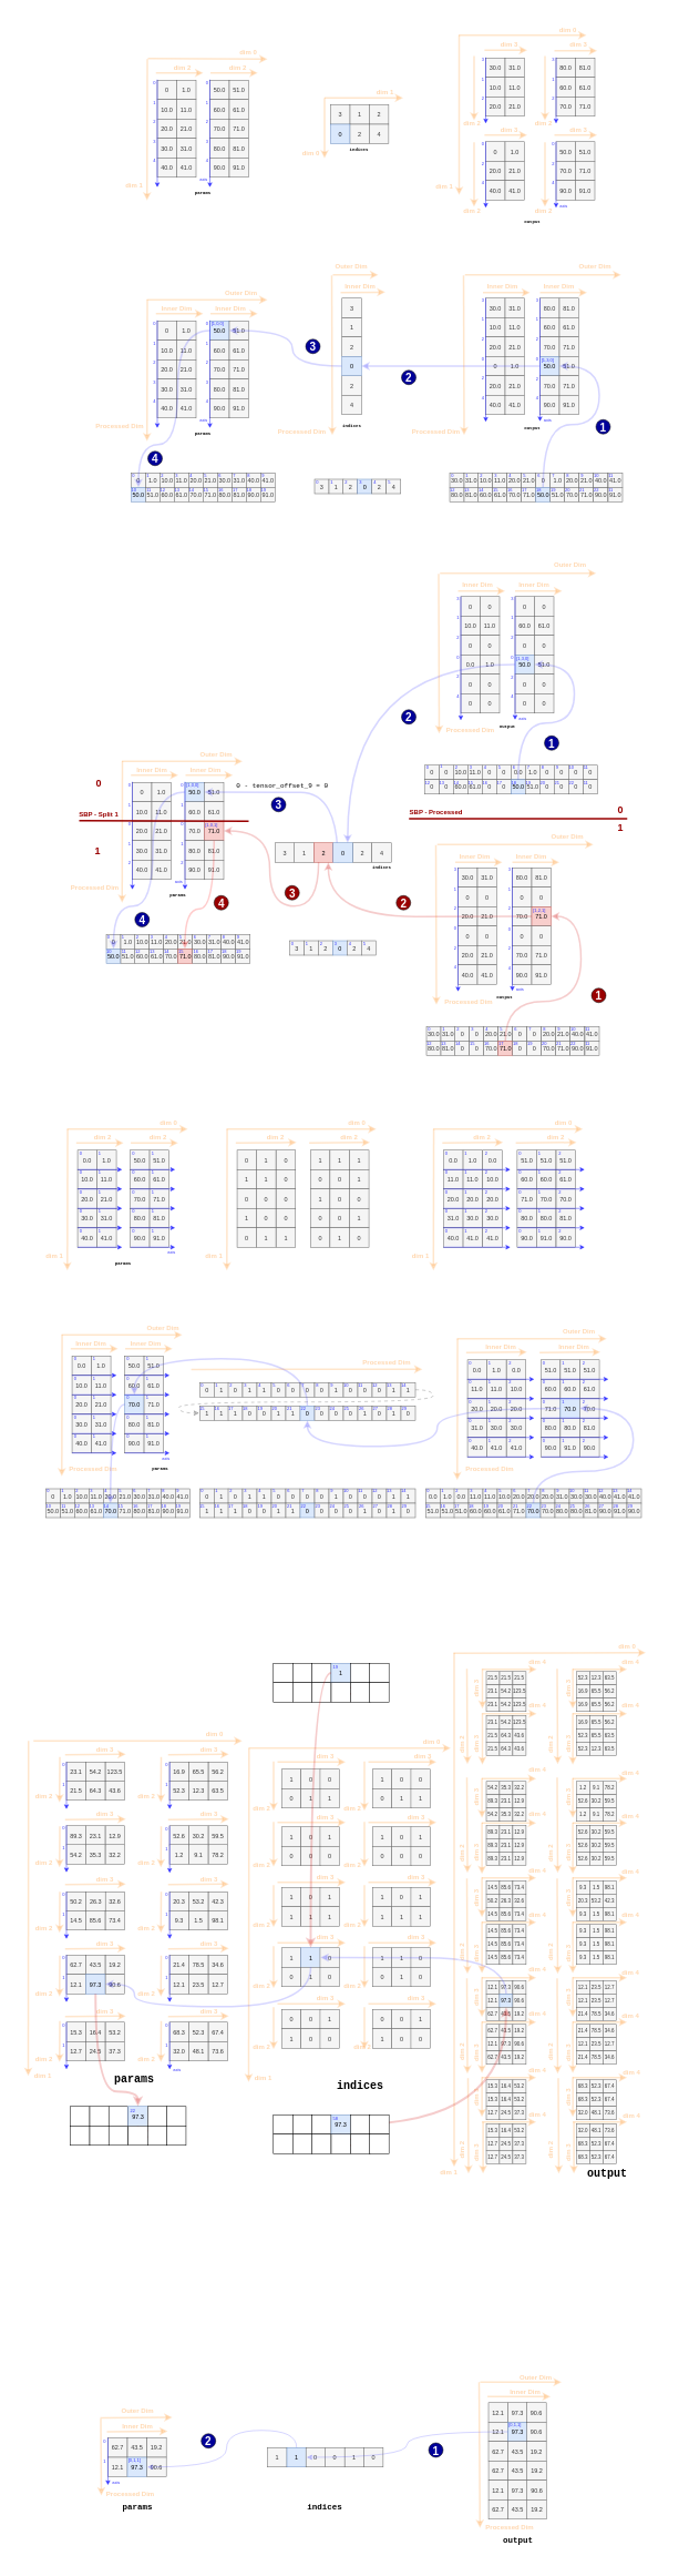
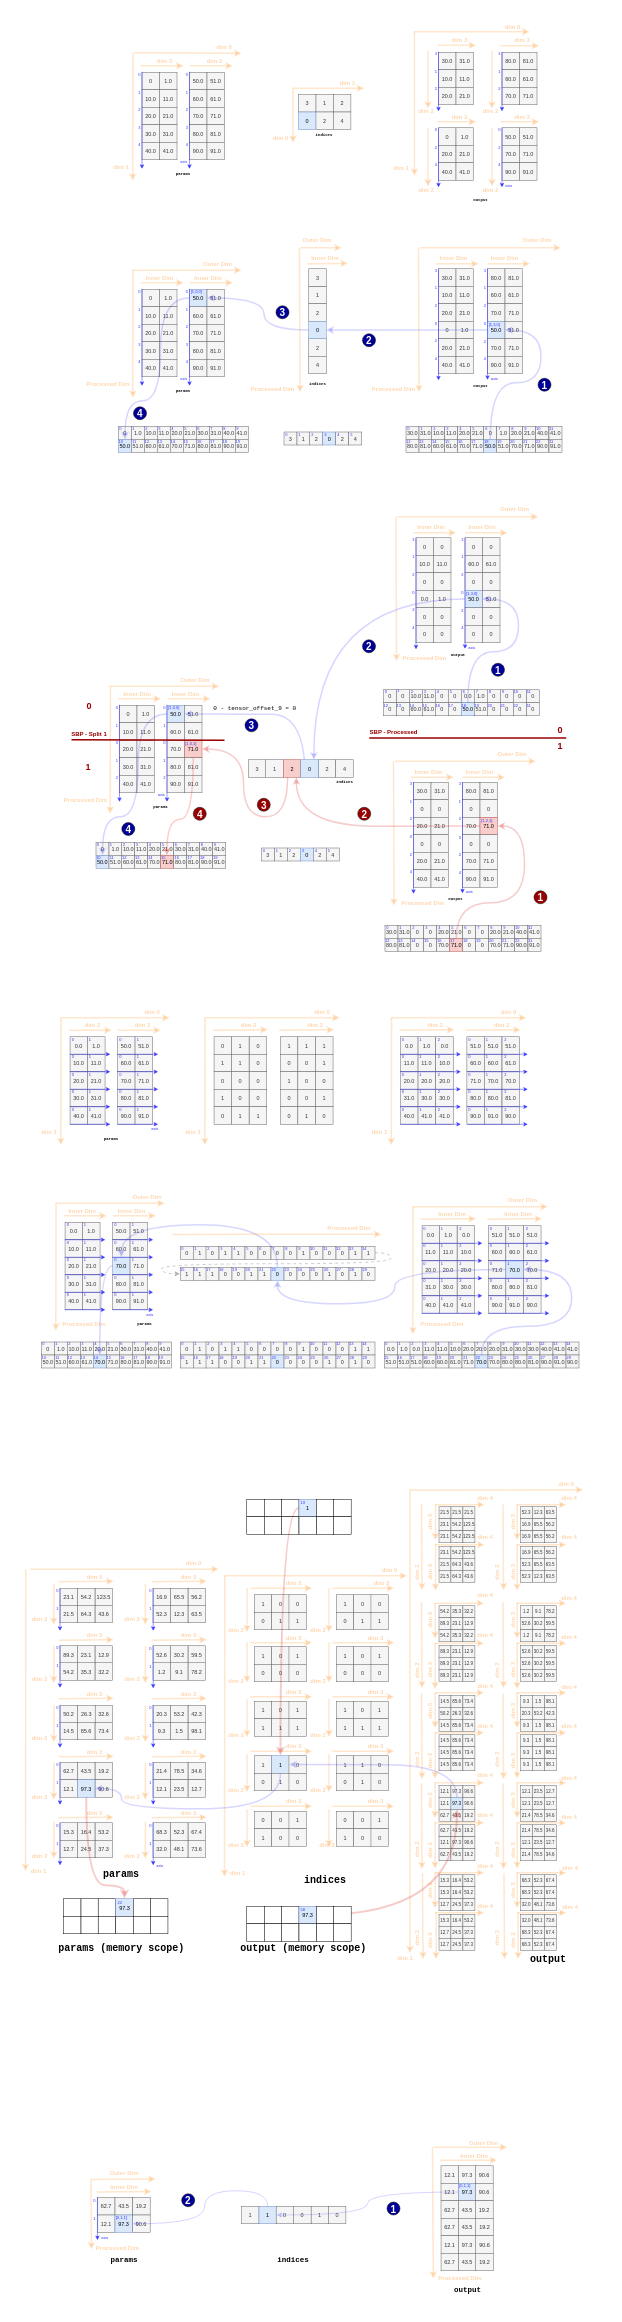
+ <mxCell id="1754" value="&lt;font face=&quot;Courier New&quot; color=&quot;#000000&quot; style=&quot;font-size: 20px&quot;&gt;params (memory scope)&lt;/font&gt;" style="text;html=1;strokeColor=none;fillColor=none;align=center;verticalAlign=middle;whiteSpace=wrap;rounded=0;fontSize=20;fontColor=#3333FF;fontStyle=1" parent="1" vertex="1"><mxGeometry x="113" y="3886" width="257.5" height="17" as="geometry" /></mxCell>
+ <mxCell id="1753" value="&lt;font face=&quot;Courier New&quot; color=&quot;#000000&quot; style=&quot;font-size: 20px&quot;&gt;output (memory scope)&lt;/font&gt;" style="text;html=1;strokeColor=none;fillColor=none;align=center;verticalAlign=middle;whiteSpace=wrap;rounded=0;fontSize=20;fontColor=#3333FF;fontStyle=1" parent="1" vertex="1"><mxGeometry x="476.5" y="3886" width="257.5" height="17" as="geometry" /></mxCell>
